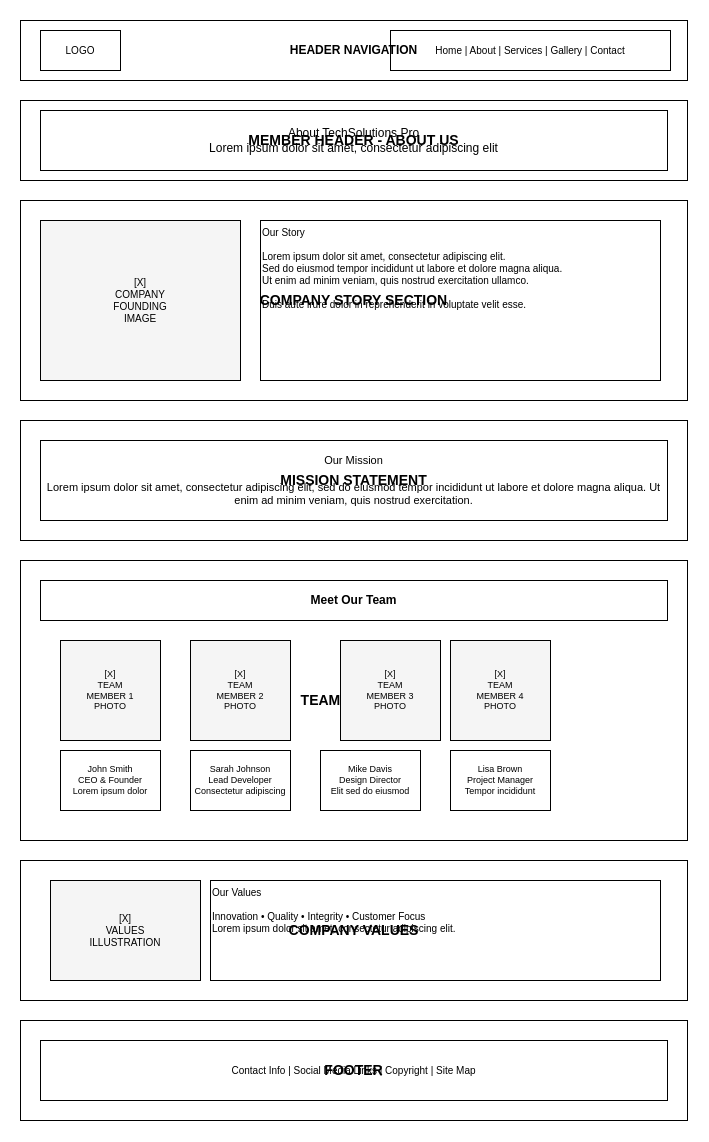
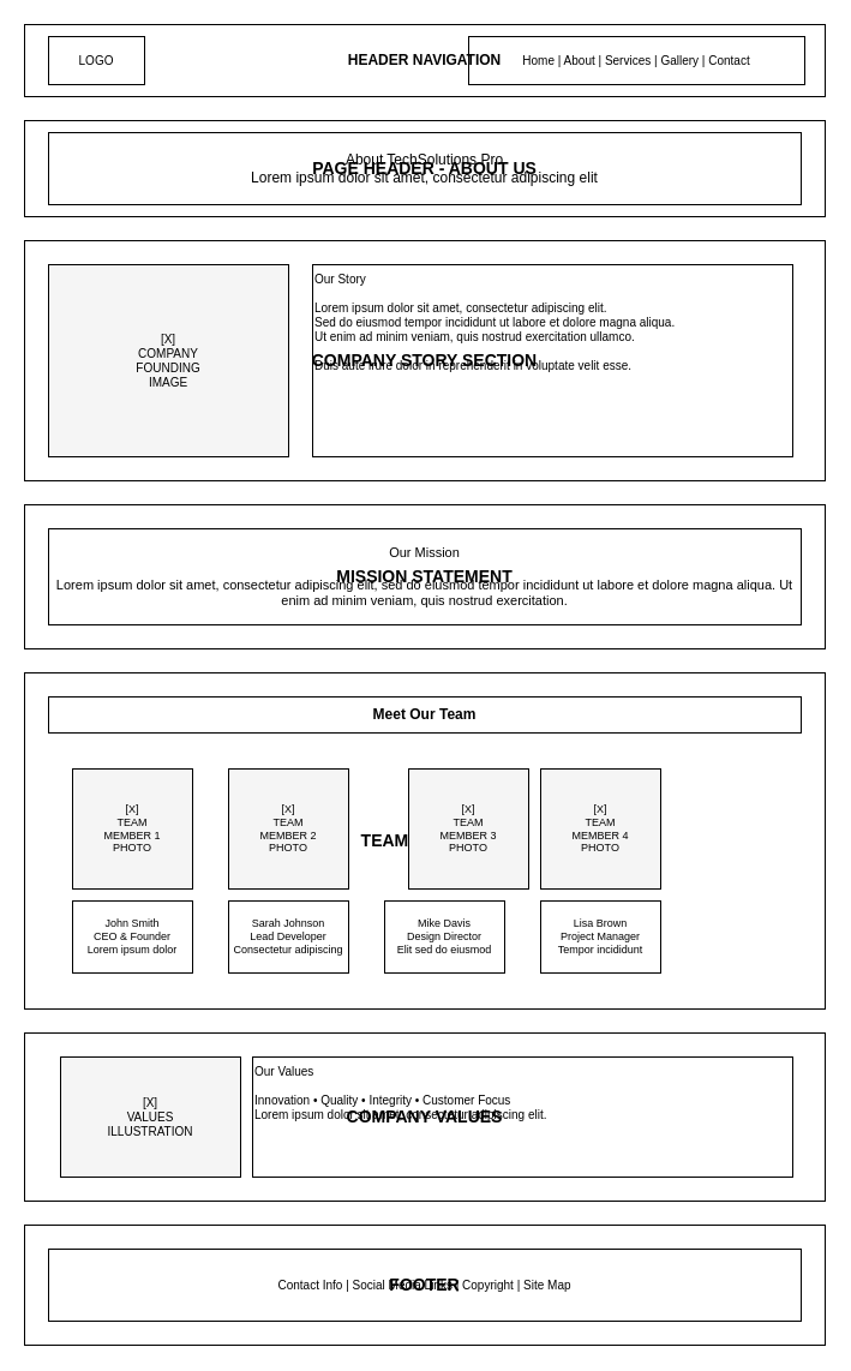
- <mxCell id="5" value="MEMBER HEADER - ABOUT US" style="rounded=0;whiteSpace=wrap;html=1;fillColor=none;strokeColor=#000000;fontFamily=Arial;fontSize=14;fontStyle=1;align=center;" vertex="1" parent="1"><mxGeometry x="20" y="100" width="667" height="80" as="geometry" /></mxCell>
+ <mxCell id="5" value="PAGE HEADER - ABOUT US" style="rounded=0;whiteSpace=wrap;html=1;fillColor=none;strokeColor=#000000;fontFamily=Arial;fontSize=14;fontStyle=1;align=center;" vertex="1" parent="1"><mxGeometry x="20" y="100" width="667" height="80" as="geometry" /></mxCell>
- <mxCell id="13" value="Meet Our Team" style="rounded=0;whiteSpace=wrap;html=1;fillColor=none;strokeColor=#000000;fontFamily=Arial;fontSize=12;fontStyle=1;align=center;" vertex="1" parent="1"><mxGeometry x="40" y="580" width="627" height="40" as="geometry" /></mxCell>
+ <mxCell id="13" value="Meet Our Team" style="rounded=0;whiteSpace=wrap;html=1;fillColor=none;strokeColor=#000000;fontFamily=Arial;fontSize=12;fontStyle=1;align=center;" vertex="1" parent="1"><mxGeometry x="40" y="580" width="627" height="30" as="geometry" /></mxCell>
